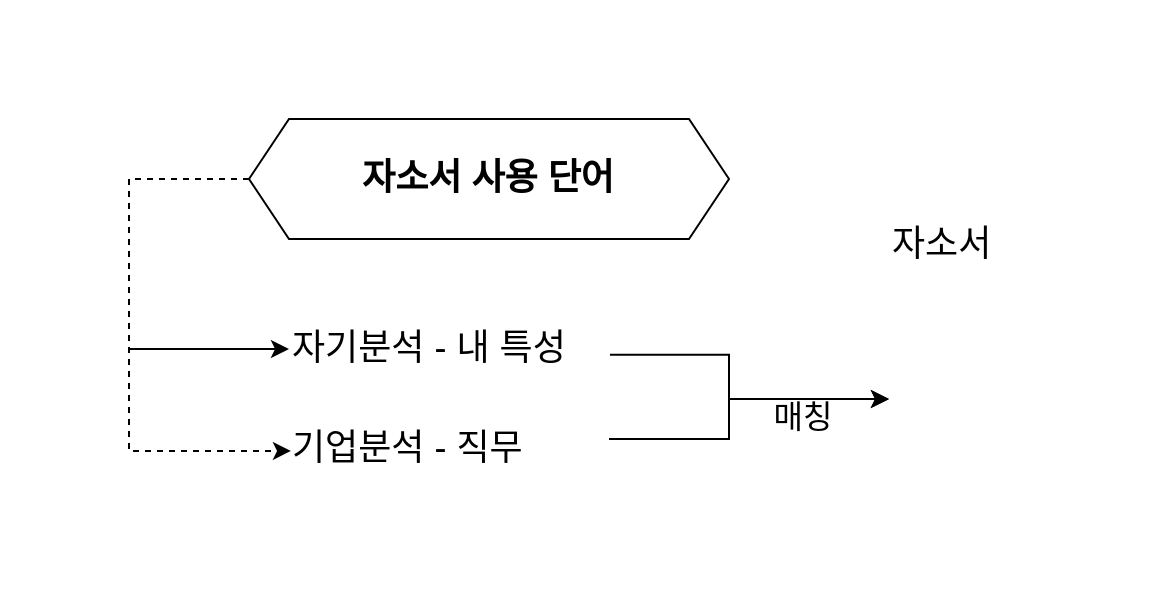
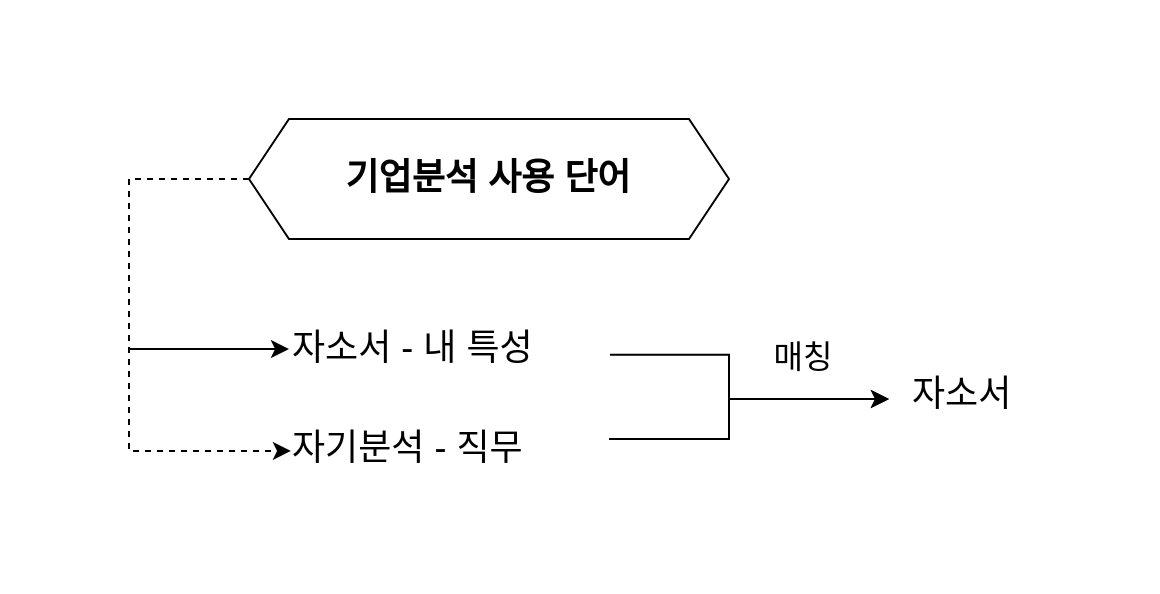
- <mxCell id="4" value="자소서 사용 단어" style="shape=hexagon;perimeter=hexagonPerimeter2;whiteSpace=wrap;html=1;fixedSize=1;fontSize=18;fontStyle=1" vertex="1" parent="3"><mxGeometry x="60" width="240" height="60" as="geometry" /></mxCell>
+ <mxCell id="4" value="기업분석 사용 단어" style="shape=hexagon;perimeter=hexagonPerimeter2;whiteSpace=wrap;html=1;fixedSize=1;fontSize=18;fontStyle=1" vertex="1" parent="3"><mxGeometry x="60" width="240" height="60" as="geometry" /></mxCell>
- <mxCell id="11" value="자소서" style="text;html=1;align=left;verticalAlign=middle;resizable=0;points=[];autosize=1;strokeColor=none;fontSize=18;" vertex="1" parent="3"><mxGeometry x="380" y="48" width="70" height="30" as="geometry" /></mxCell>
+ <mxCell id="11" value="자소서" style="text;html=1;align=left;verticalAlign=middle;resizable=0;points=[];autosize=1;strokeColor=none;fontSize=18;" vertex="1" parent="3"><mxGeometry x="390" y="123" width="70" height="30" as="geometry" /></mxCell>
- <mxCell id="7" value="자기분석 - 내 특성" style="text;html=1;align=left;verticalAlign=middle;resizable=0;points=[];autosize=1;strokeColor=none;fontSize=18;" vertex="1" parent="3"><mxGeometry x="80" y="100" width="160" height="30" as="geometry" /></mxCell>
+ <mxCell id="7" value="자소서 - 내 특성" style="text;html=1;align=left;verticalAlign=middle;resizable=0;points=[];autosize=1;strokeColor=none;fontSize=18;" vertex="1" parent="3"><mxGeometry x="80" y="100" width="160" height="30" as="geometry" /></mxCell>
- <mxCell id="12" value="&lt;font style=&quot;font-size: 16px&quot;&gt;매칭&lt;/font&gt;" style="text;html=1;align=center;verticalAlign=middle;resizable=0;points=[];autosize=1;strokeColor=none;fontSize=18;" vertex="1" parent="3"><mxGeometry x="312" y="134" width="50" height="30" as="geometry" /></mxCell>
+ <mxCell id="12" value="&lt;font style=&quot;font-size: 16px&quot;&gt;매칭&lt;/font&gt;" style="text;html=1;align=center;verticalAlign=middle;resizable=0;points=[];autosize=1;strokeColor=none;fontSize=18;" vertex="1" parent="3"><mxGeometry x="312" y="104" width="50" height="30" as="geometry" /></mxCell>
- <mxCell id="8" value="기업분석 - 직무" style="text;html=1;align=left;verticalAlign=middle;resizable=0;points=[];autosize=1;strokeColor=none;fontSize=18;" vertex="1" parent="3"><mxGeometry x="80" y="150" width="140" height="30" as="geometry" /></mxCell>
+ <mxCell id="8" value="자기분석 - 직무" style="text;html=1;align=left;verticalAlign=middle;resizable=0;points=[];autosize=1;strokeColor=none;fontSize=18;" vertex="1" parent="3"><mxGeometry x="80" y="150" width="140" height="30" as="geometry" /></mxCell>
